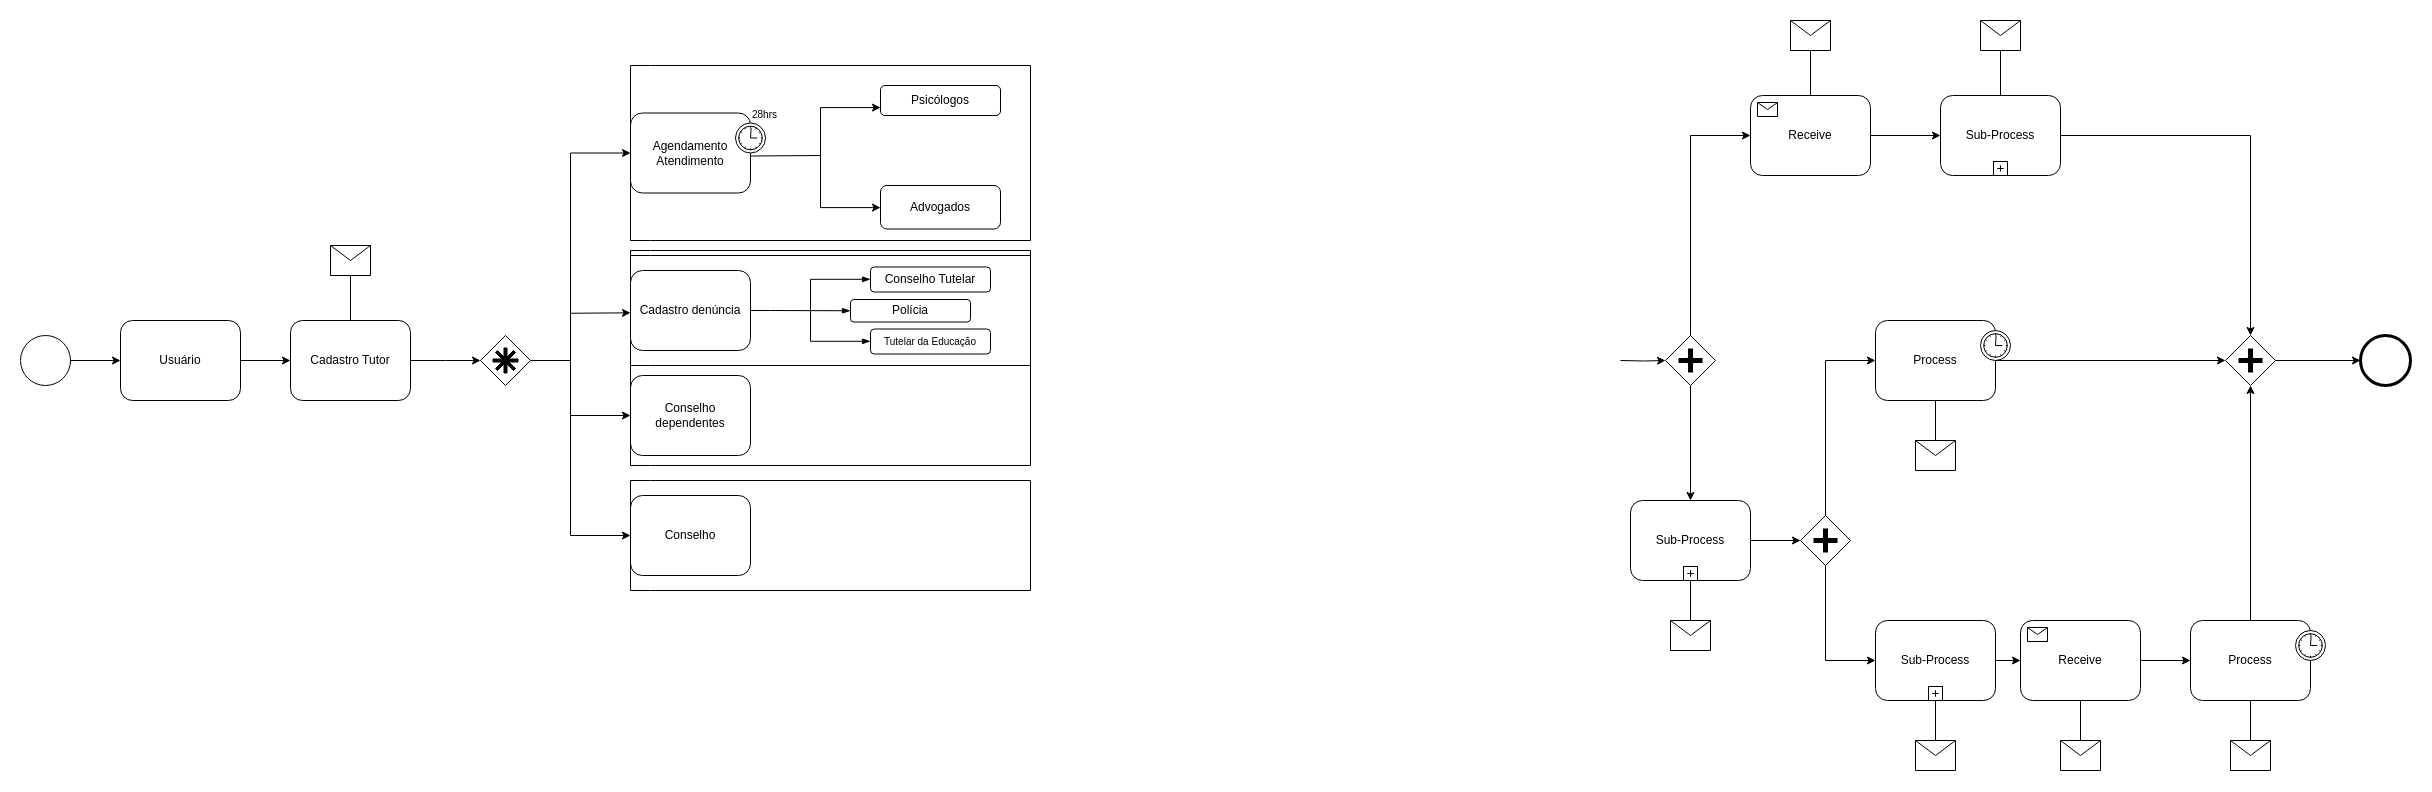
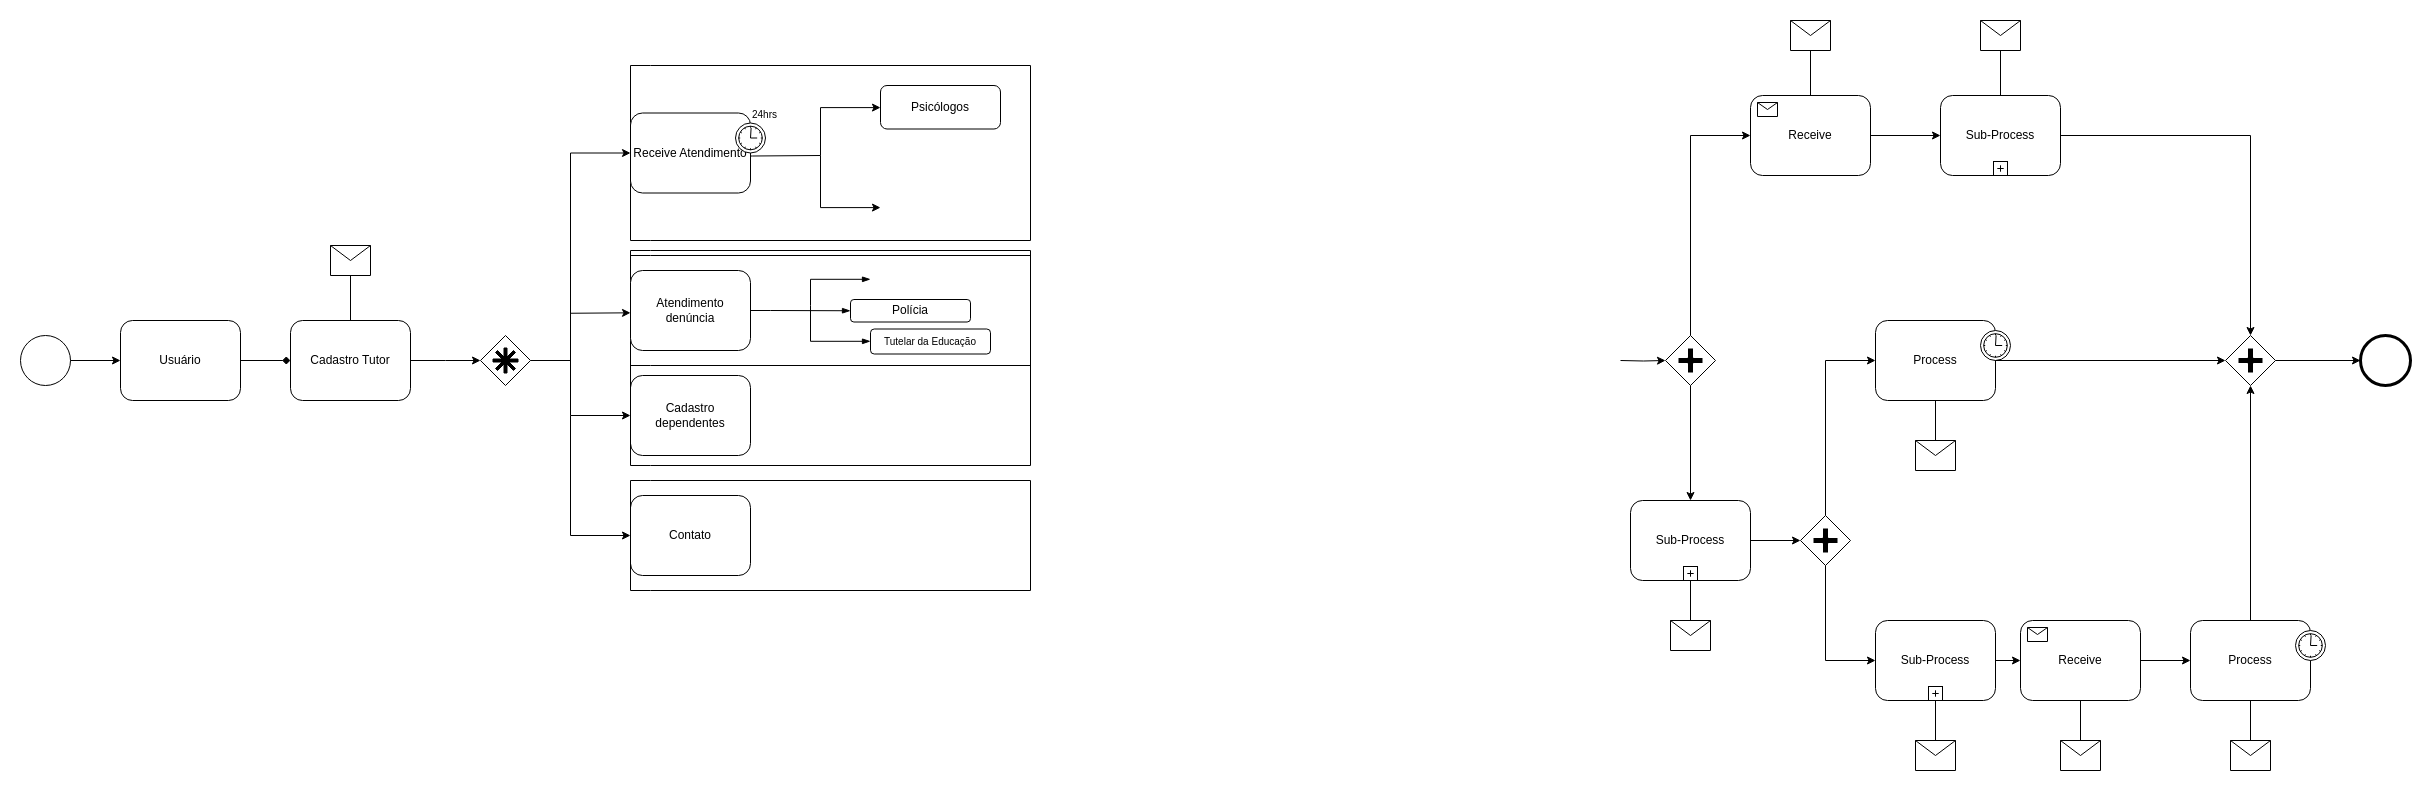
- <mxCell id="78" value="Psicólogos" style="shape=ext;rounded=1;html=1;whiteSpace=wrap;" vertex="1" parent="72"><mxGeometry x="250" y="20" width="120" height="30" as="geometry" /></mxCell>
+ <mxCell id="78" value="Psicólogos" style="shape=ext;rounded=1;html=1;whiteSpace=wrap;" vertex="1" parent="72"><mxGeometry x="250" y="20" width="120" height="43.5" as="geometry" /></mxCell>
- <mxCell id="76" value="&lt;font style=&quot;font-size: 10px;&quot;&gt;28hrs&lt;/font&gt;" style="text;html=1;align=center;verticalAlign=middle;resizable=0;points=[];autosize=1;strokeColor=none;fillColor=none;" vertex="1" parent="72"><mxGeometry x="109" y="33.5" width="50" height="30" as="geometry" /></mxCell>
+ <mxCell id="76" value="&lt;font style=&quot;font-size: 10px;&quot;&gt;24hrs&lt;/font&gt;" style="text;html=1;align=center;verticalAlign=middle;resizable=0;points=[];autosize=1;strokeColor=none;fillColor=none;" vertex="1" parent="72"><mxGeometry x="109" y="33.5" width="50" height="30" as="geometry" /></mxCell>
- <mxCell id="73" value="Agendamento Atendimento" style="html=1;whiteSpace=wrap;rounded=1;" vertex="1" parent="72"><mxGeometry y="47.5" width="120" height="80" as="geometry" /></mxCell>
+ <mxCell id="73" value="Receive Atendimento" style="html=1;whiteSpace=wrap;rounded=1;" vertex="1" parent="72"><mxGeometry y="47.5" width="120" height="80" as="geometry" /></mxCell>
- <mxCell id="79" value="Advogados" style="shape=ext;rounded=1;html=1;whiteSpace=wrap;" vertex="1" parent="72"><mxGeometry x="250" y="120" width="120" height="43.5" as="geometry" /></mxCell>
- <mxCell id="64" value="Conselho Tutelar" style="shape=ext;rounded=1;html=1;whiteSpace=wrap;" vertex="1" parent="63"><mxGeometry x="240" y="11.5" width="120" height="25" as="geometry" /></mxCell>
- <mxCell id="67" value="Cadastro denúncia" style="shape=ext;rounded=1;html=1;whiteSpace=wrap;" vertex="1" parent="63"><mxGeometry y="15" width="120" height="80" as="geometry" /></mxCell>
+ <mxCell id="67" value="Atendimento denúncia" style="shape=ext;rounded=1;html=1;whiteSpace=wrap;" vertex="1" parent="63"><mxGeometry y="15" width="120" height="80" as="geometry" /></mxCell>
- <mxCell id="32" style="edgeStyle=orthogonalEdgeStyle;rounded=0;html=1;jettySize=auto;orthogonalLoop=1;" parent="1" source="3" target="4" edge="1"><mxGeometry relative="1" as="geometry" /></mxCell>
+ <mxCell id="32" style="edgeStyle=orthogonalEdgeStyle;rounded=0;html=1;jettySize=auto;orthogonalLoop=1;endArrow=diamond;" parent="1" source="3" target="4" edge="1"><mxGeometry relative="1" as="geometry" /></mxCell>
- <mxCell id="56" value="Conselho dependentes" style="shape=ext;rounded=1;html=1;whiteSpace=wrap;" vertex="1" parent="1"><mxGeometry x="630" y="375" width="120" height="80" as="geometry" /></mxCell>
+ <mxCell id="56" value="Cadastro dependentes" style="shape=ext;rounded=1;html=1;whiteSpace=wrap;" vertex="1" parent="1"><mxGeometry x="630" y="375" width="120" height="80" as="geometry" /></mxCell>
- <mxCell id="57" value="Conselho" style="shape=ext;rounded=1;html=1;whiteSpace=wrap;" vertex="1" parent="1"><mxGeometry x="630" y="495" width="120" height="80" as="geometry" /></mxCell>
+ <mxCell id="57" value="Contato" style="shape=ext;rounded=1;html=1;whiteSpace=wrap;" vertex="1" parent="1"><mxGeometry x="630" y="495" width="120" height="80" as="geometry" /></mxCell>
